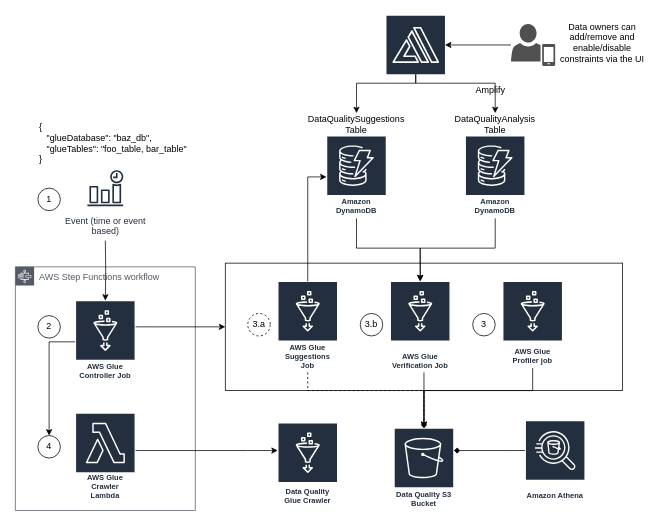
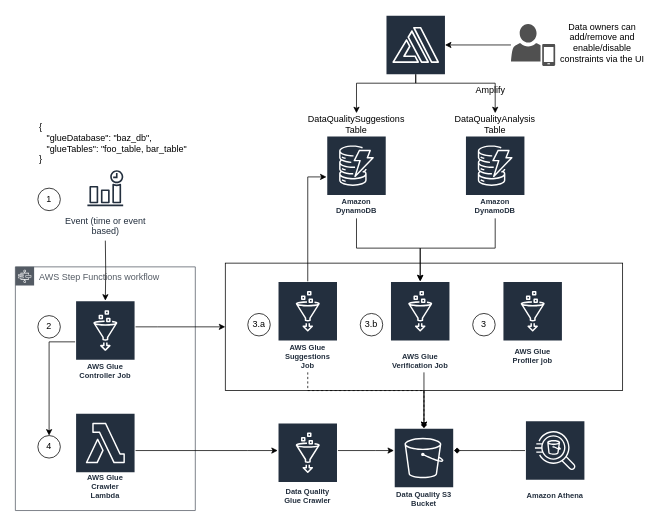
- <mxCell id="20" value="3.a" style="ellipse;whiteSpace=wrap;html=1;aspect=fixed;fillColor=none;dashed=1;" parent="15" vertex="1"><mxGeometry x="30" y="67.14" width="30" height="30" as="geometry" /></mxCell>
+ <mxCell id="20" value="3.a" style="ellipse;whiteSpace=wrap;html=1;aspect=fixed;fillColor=none;" parent="15" vertex="1"><mxGeometry x="30" y="67.14" width="30" height="30" as="geometry" /></mxCell>
- <mxCell id="26" style="edgeStyle=orthogonalEdgeStyle;rounded=0;orthogonalLoop=1;jettySize=auto;html=1;" parent="1" source="19" target="9" edge="1"><mxGeometry relative="1" as="geometry"><Array as="points"><mxPoint x="710" y="520" /><mxPoint x="565" y="520" /></Array></mxGeometry></mxCell>
+ <mxCell id="28" style="edgeStyle=orthogonalEdgeStyle;rounded=0;orthogonalLoop=1;jettySize=auto;html=1;" parent="1" source="29" target="9" edge="1"><mxGeometry relative="1" as="geometry"><Array as="points"><mxPoint x="500" y="600" /><mxPoint x="500" y="600" /></Array></mxGeometry></mxCell>
